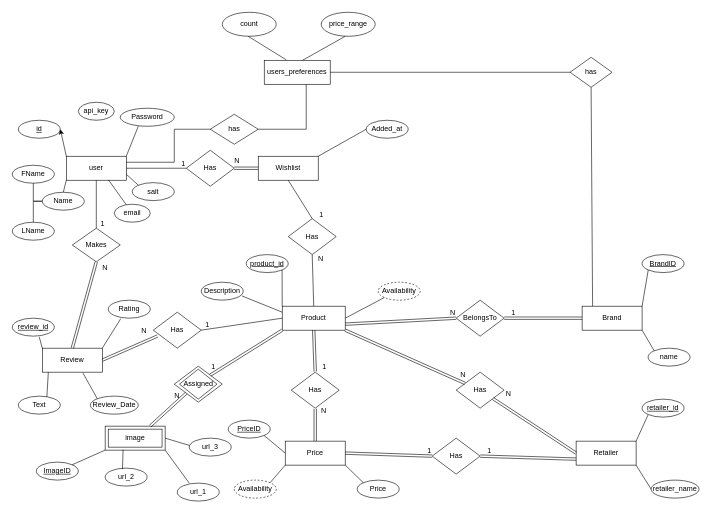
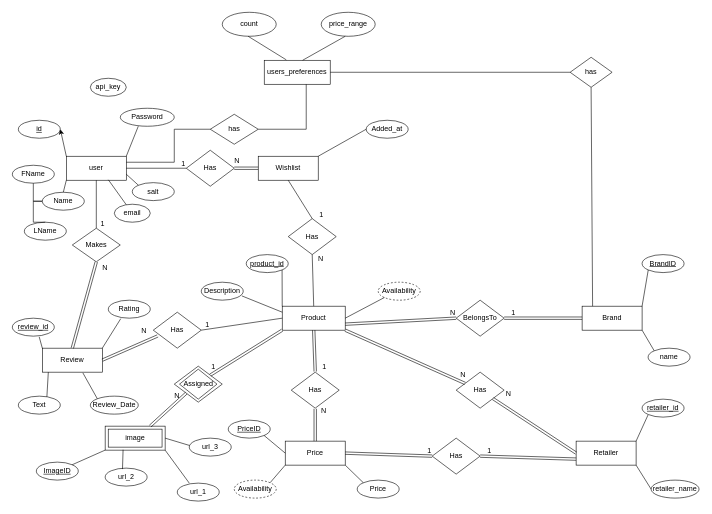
- <mxCell id="102" value="api_key" style="ellipse;whiteSpace=wrap;html=1;" parent="1" vertex="1"><mxGeometry x="130" y="170" width="60" height="30" as="geometry" /></mxCell>
+ <mxCell id="102" value="api_key" style="ellipse;whiteSpace=wrap;html=1;" parent="1" vertex="1"><mxGeometry x="150" y="130" width="60" height="30" as="geometry" /></mxCell>
- <mxCell id="21" value="LName" style="ellipse;whiteSpace=wrap;html=1;" parent="1" vertex="1"><mxGeometry x="20" y="370" width="70" height="30" as="geometry" /></mxCell>
+ <mxCell id="21" value="LName" style="ellipse;whiteSpace=wrap;html=1;" parent="1" vertex="1"><mxGeometry x="40" y="370" width="70" height="30" as="geometry" /></mxCell>
